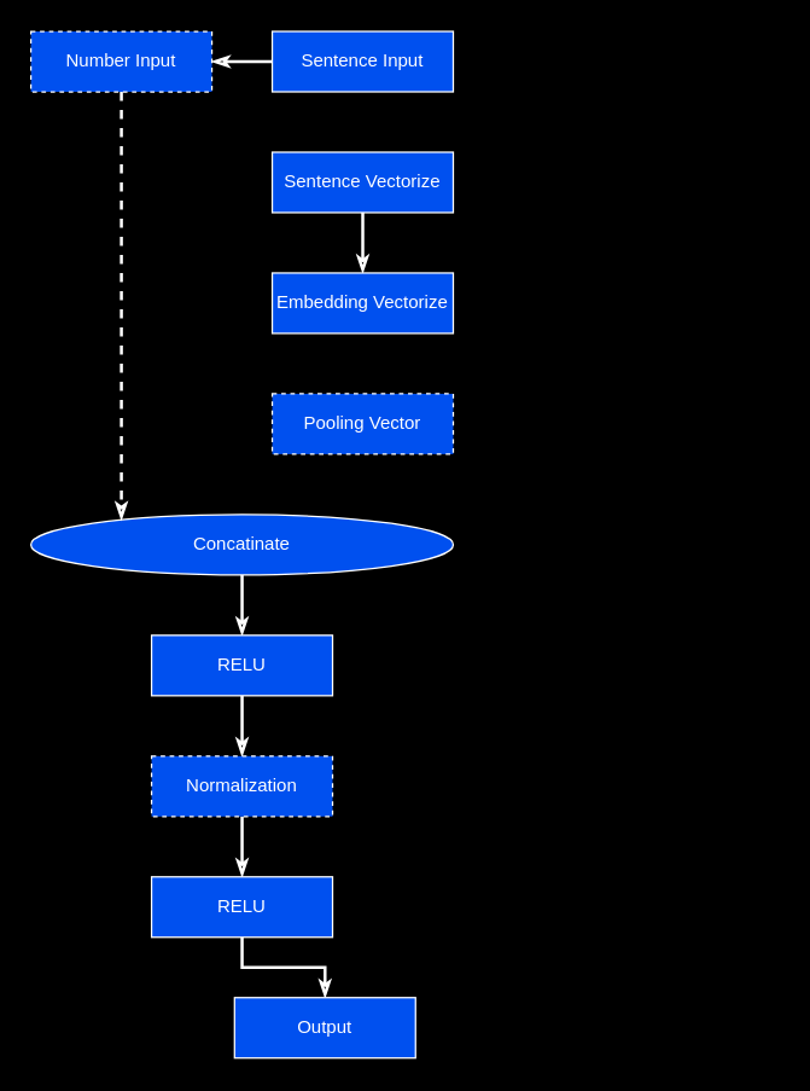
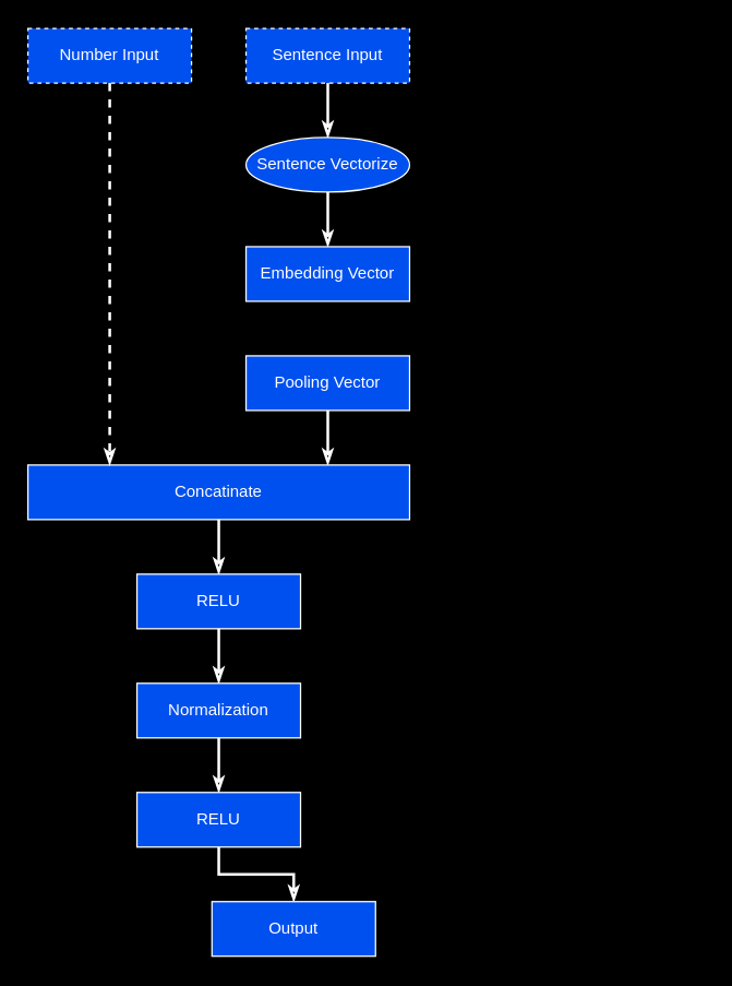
- <mxCell id="2" value="" style="edgeStyle=orthogonalEdgeStyle;rounded=0;orthogonalLoop=1;jettySize=auto;html=1;strokeColor=#FFFFFF;strokeWidth=2;endArrow=classicThin;endFill=0;" edge="1" parent="1" source="3" target="12"><mxGeometry relative="1" as="geometry" /></mxCell>
+ <mxCell id="2" value="" style="edgeStyle=orthogonalEdgeStyle;rounded=0;orthogonalLoop=1;jettySize=auto;html=1;strokeColor=#FFFFFF;strokeWidth=2;endArrow=classicThin;endFill=0;" edge="1" parent="1" source="3" target="5"><mxGeometry relative="1" as="geometry" /></mxCell>
- <mxCell id="3" value="Sentence Input" style="rounded=0;whiteSpace=wrap;html=1;fillColor=#0050ef;fontColor=#ffffff;strokeColor=#FFFFFF;" vertex="1" parent="1"><mxGeometry x="180" y="20" width="120" height="40" as="geometry" /></mxCell>
+ <mxCell id="3" value="Sentence Input" style="rounded=0;whiteSpace=wrap;html=1;fillColor=#0050ef;fontColor=#ffffff;strokeColor=#FFFFFF;dashed=1;" vertex="1" parent="1"><mxGeometry x="180" y="20" width="120" height="40" as="geometry" /></mxCell>
- <mxCell id="5" value="Sentence Vectorize" style="rounded=0;whiteSpace=wrap;html=1;fillColor=#0050ef;fontColor=#ffffff;strokeColor=#FFFFFF;" vertex="1" parent="1"><mxGeometry x="180" y="100" width="120" height="40" as="geometry" /></mxCell>
+ <mxCell id="5" value="Sentence Vectorize" style="ellipse;whiteSpace=wrap;html=1;fillColor=#0050ef;fontColor=#ffffff;strokeColor=#FFFFFF;" vertex="1" parent="1"><mxGeometry x="180" y="100" width="120" height="40" as="geometry" /></mxCell>
- <mxCell id="6" value="Embedding Vectorize" style="rounded=0;whiteSpace=wrap;html=1;fillColor=#0050ef;fontColor=#ffffff;strokeColor=#FFFFFF;" vertex="1" parent="1"><mxGeometry x="180" y="180" width="120" height="40" as="geometry" /></mxCell>
+ <mxCell id="6" value="Embedding Vector" style="rounded=0;whiteSpace=wrap;html=1;fillColor=#0050ef;fontColor=#ffffff;strokeColor=#FFFFFF;" vertex="1" parent="1"><mxGeometry x="180" y="180" width="120" height="40" as="geometry" /></mxCell>
- <mxCell id="8" value="Pooling Vector" style="rounded=0;whiteSpace=wrap;html=1;fillColor=#0050ef;fontColor=#ffffff;strokeColor=#FFFFFF;dashed=1;" vertex="1" parent="1"><mxGeometry x="180" y="260" width="120" height="40" as="geometry" /></mxCell>
+ <mxCell id="8" value="Pooling Vector" style="rounded=0;whiteSpace=wrap;html=1;fillColor=#0050ef;fontColor=#ffffff;strokeColor=#FFFFFF;" vertex="1" parent="1"><mxGeometry x="180" y="260" width="120" height="40" as="geometry" /></mxCell>
+ <mxCell id="7" value="" style="edgeStyle=orthogonalEdgeStyle;rounded=0;orthogonalLoop=1;jettySize=auto;html=1;strokeColor=#FFFFFF;strokeWidth=2;endArrow=classicThin;endFill=0;" edge="1" parent="1" source="8" target="10"><mxGeometry relative="1" as="geometry"><Array as="points"><mxPoint x="280" y="340" /><mxPoint x="280" y="340" /></Array></mxGeometry></mxCell>
- <mxCell id="10" value="Concatinate" style="ellipse;whiteSpace=wrap;html=1;fillColor=#0050ef;fontColor=#ffffff;strokeColor=#FFFFFF;" vertex="1" parent="1"><mxGeometry x="20" y="340" width="280" height="40" as="geometry" /></mxCell>
+ <mxCell id="10" value="Concatinate" style="rounded=0;whiteSpace=wrap;html=1;fillColor=#0050ef;fontColor=#ffffff;strokeColor=#FFFFFF;" vertex="1" parent="1"><mxGeometry x="20" y="340" width="280" height="40" as="geometry" /></mxCell>
- <mxCell id="16" value="Normalization" style="rounded=0;whiteSpace=wrap;html=1;fillColor=#0050ef;fontColor=#ffffff;strokeColor=#FFFFFF;dashed=1;" vertex="1" parent="1"><mxGeometry x="100" y="500" width="120" height="40" as="geometry" /></mxCell>
+ <mxCell id="16" value="Normalization" style="rounded=0;whiteSpace=wrap;html=1;fillColor=#0050ef;fontColor=#ffffff;strokeColor=#FFFFFF;" vertex="1" parent="1"><mxGeometry x="100" y="500" width="120" height="40" as="geometry" /></mxCell>
